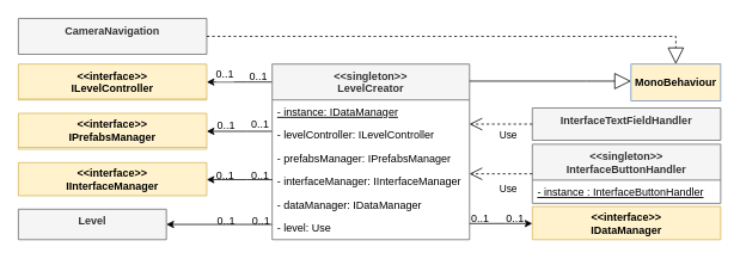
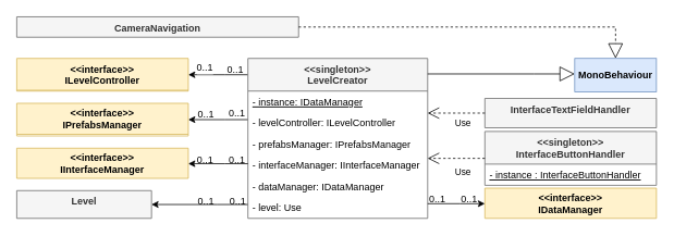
- <mxCell id="36" value="CameraNavigation" style="swimlane;fontStyle=1;align=center;verticalAlign=top;childLayout=stackLayout;horizontal=1;startSize=40;horizontalStack=0;resizeParent=1;resizeParentMax=0;resizeLast=0;collapsible=1;marginBottom=0;fillColor=#f5f5f5;strokeColor=#666666;fontColor=#333333;" vertex="1" parent="1"><mxGeometry x="20" y="20" width="210" height="40" as="geometry" /></mxCell>
+ <mxCell id="36" value="CameraNavigation" style="swimlane;fontStyle=1;align=center;verticalAlign=top;childLayout=stackLayout;horizontal=1;startSize=40;horizontalStack=0;resizeParent=1;resizeParentMax=0;resizeLast=0;collapsible=1;marginBottom=0;fillColor=#f5f5f5;strokeColor=#666666;fontColor=#333333;" vertex="1" parent="1"><mxGeometry x="20" y="20" width="345" height="25" as="geometry" /></mxCell>
- <mxCell id="25" value="MonoBehaviour" style="fillColor=#fff2cc;strokeColor=#6c8ebf;fontStyle=1;" vertex="1" parent="1"><mxGeometry x="703" y="71" width="100" height="41" as="geometry" /></mxCell>
+ <mxCell id="25" value="MonoBehaviour" style="fillColor=#dae8fc;strokeColor=#6c8ebf;fontStyle=1" vertex="1" parent="1"><mxGeometry x="703" y="71" width="100" height="41" as="geometry" /></mxCell>
